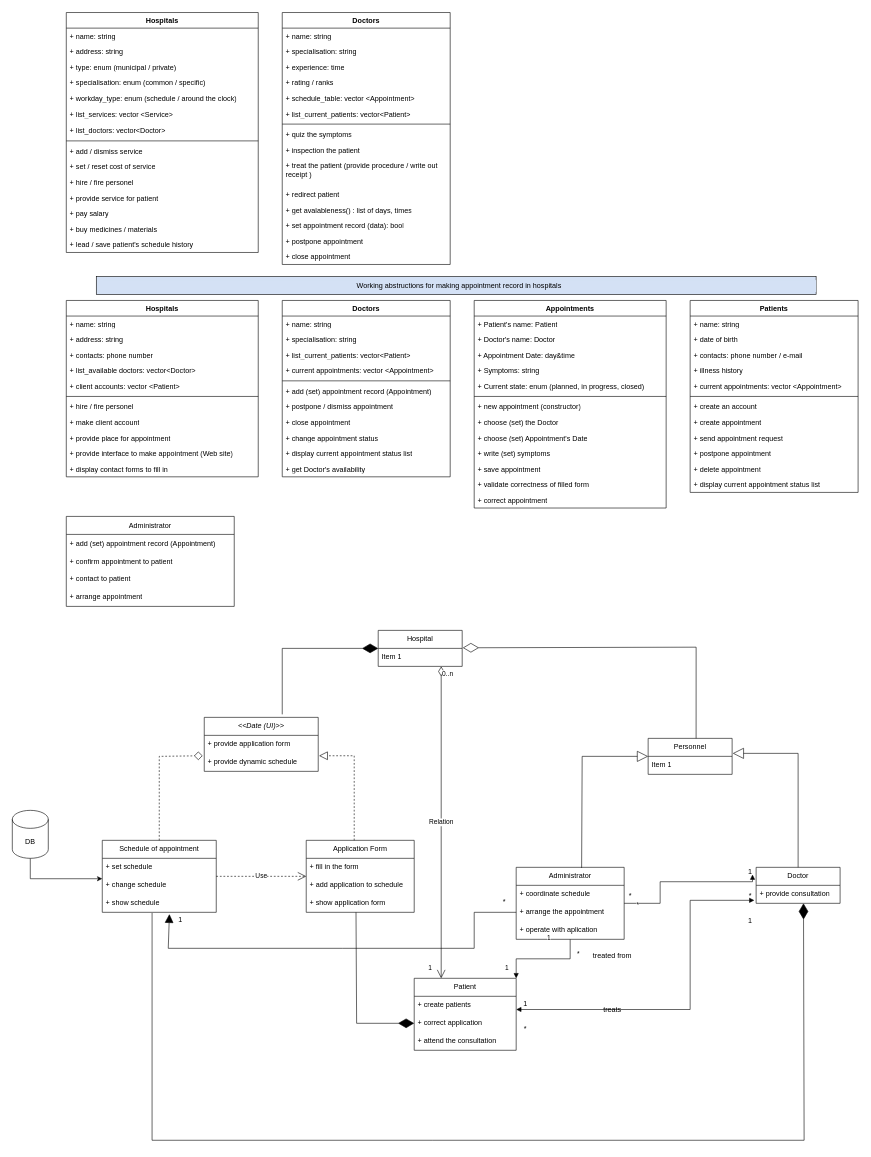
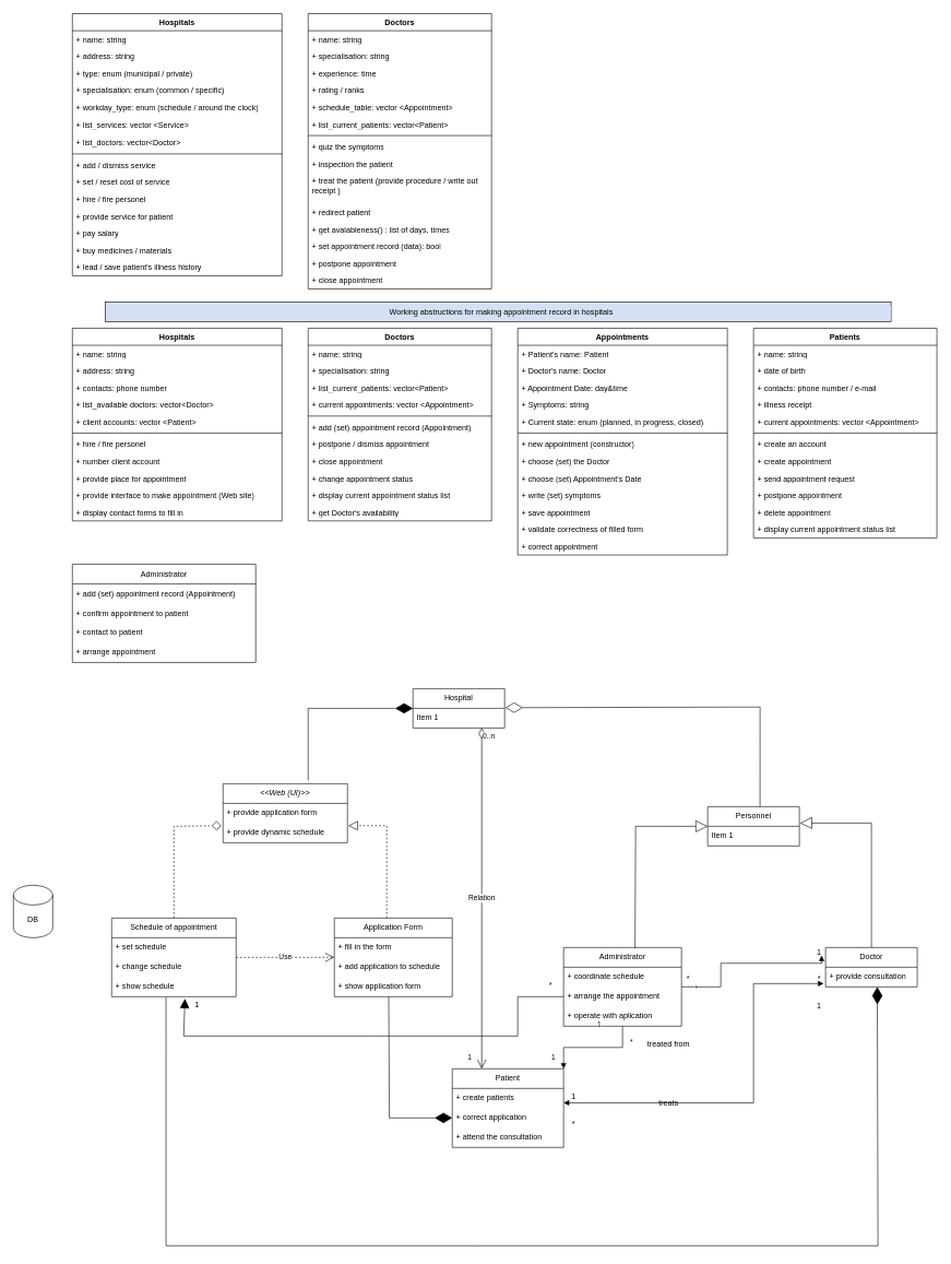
- <mxCell id="17" value="+ lead / save patient's schedule history" style="text;strokeColor=none;fillColor=none;align=left;verticalAlign=top;spacingLeft=4;spacingRight=4;overflow=hidden;rotatable=0;points=[[0,0.5],[1,0.5]];portConstraint=eastwest;whiteSpace=wrap;html=1;" parent="2" vertex="1"><mxGeometry y="374" width="320" height="26" as="geometry" /></mxCell>
+ <mxCell id="17" value="+ lead / save patient's illness history" style="text;strokeColor=none;fillColor=none;align=left;verticalAlign=top;spacingLeft=4;spacingRight=4;overflow=hidden;rotatable=0;points=[[0,0.5],[1,0.5]];portConstraint=eastwest;whiteSpace=wrap;html=1;" parent="2" vertex="1"><mxGeometry y="374" width="320" height="26" as="geometry" /></mxCell>
- <mxCell id="81" value="+ illness history" style="text;strokeColor=none;fillColor=none;align=left;verticalAlign=top;spacingLeft=4;spacingRight=4;overflow=hidden;rotatable=0;points=[[0,0.5],[1,0.5]];portConstraint=eastwest;whiteSpace=wrap;html=1;" parent="77" vertex="1"><mxGeometry y="104" width="280" height="26" as="geometry" /></mxCell>
+ <mxCell id="81" value="+ illness receipt" style="text;strokeColor=none;fillColor=none;align=left;verticalAlign=top;spacingLeft=4;spacingRight=4;overflow=hidden;rotatable=0;points=[[0,0.5],[1,0.5]];portConstraint=eastwest;whiteSpace=wrap;html=1;" parent="77" vertex="1"><mxGeometry y="104" width="280" height="26" as="geometry" /></mxCell>
- <mxCell id="47" value="+ make client account " style="text;strokeColor=none;fillColor=none;align=left;verticalAlign=top;spacingLeft=4;spacingRight=4;overflow=hidden;rotatable=0;points=[[0,0.5],[1,0.5]];portConstraint=eastwest;whiteSpace=wrap;html=1;" parent="39" vertex="1"><mxGeometry y="190" width="320" height="26" as="geometry" /></mxCell>
+ <mxCell id="47" value="+ number client account " style="text;strokeColor=none;fillColor=none;align=left;verticalAlign=top;spacingLeft=4;spacingRight=4;overflow=hidden;rotatable=0;points=[[0,0.5],[1,0.5]];portConstraint=eastwest;whiteSpace=wrap;html=1;" parent="39" vertex="1"><mxGeometry y="190" width="320" height="26" as="geometry" /></mxCell>
- <mxCell id="102" value="&lt;i&gt;&amp;lt;&amp;lt;Date (UI)&amp;gt;&amp;gt;&lt;/i&gt;" style="swimlane;fontStyle=0;childLayout=stackLayout;horizontal=1;startSize=30;horizontalStack=0;resizeParent=1;resizeParentMax=0;resizeLast=0;collapsible=1;marginBottom=0;whiteSpace=wrap;html=1;" vertex="1" parent="1"><mxGeometry x="340" y="1195" width="190" height="90" as="geometry" /></mxCell>
+ <mxCell id="102" value="&lt;i&gt;&amp;lt;&amp;lt;Web (UI)&amp;gt;&amp;gt;&lt;/i&gt;" style="swimlane;fontStyle=0;childLayout=stackLayout;horizontal=1;startSize=30;horizontalStack=0;resizeParent=1;resizeParentMax=0;resizeLast=0;collapsible=1;marginBottom=0;whiteSpace=wrap;html=1;" vertex="1" parent="1"><mxGeometry x="340" y="1195" width="190" height="90" as="geometry" /></mxCell>
- <mxCell id="109" style="edgeStyle=orthogonalEdgeStyle;rounded=0;orthogonalLoop=1;jettySize=auto;html=1;entryX=0;entryY=0.133;entryDx=0;entryDy=0;entryPerimeter=0;" edge="1" parent="1" source="110" target="107"><mxGeometry relative="1" as="geometry" /></mxCell>
